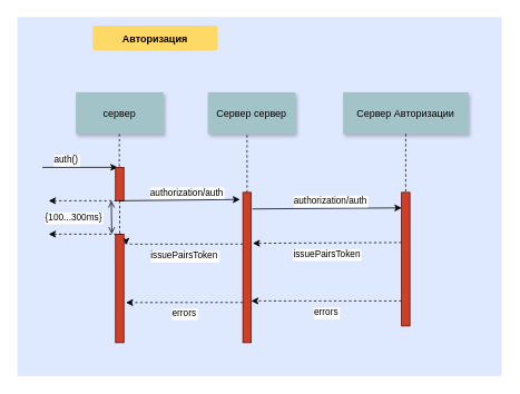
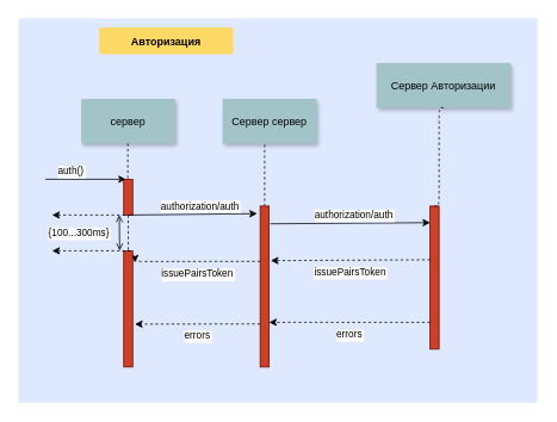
- <mxCell id="6" value="Сервер Авторизации" style="shadow=1;fillColor=#A2C4C9;strokeColor=none" vertex="1" parent="1"><mxGeometry x="410" y="110" width="150" height="50" as="geometry" /></mxCell>
+ <mxCell id="6" value="Сервер Авторизации" style="shadow=1;fillColor=#A2C4C9;strokeColor=none" vertex="1" parent="1"><mxGeometry x="420" y="70" width="150" height="50" as="geometry" /></mxCell>
